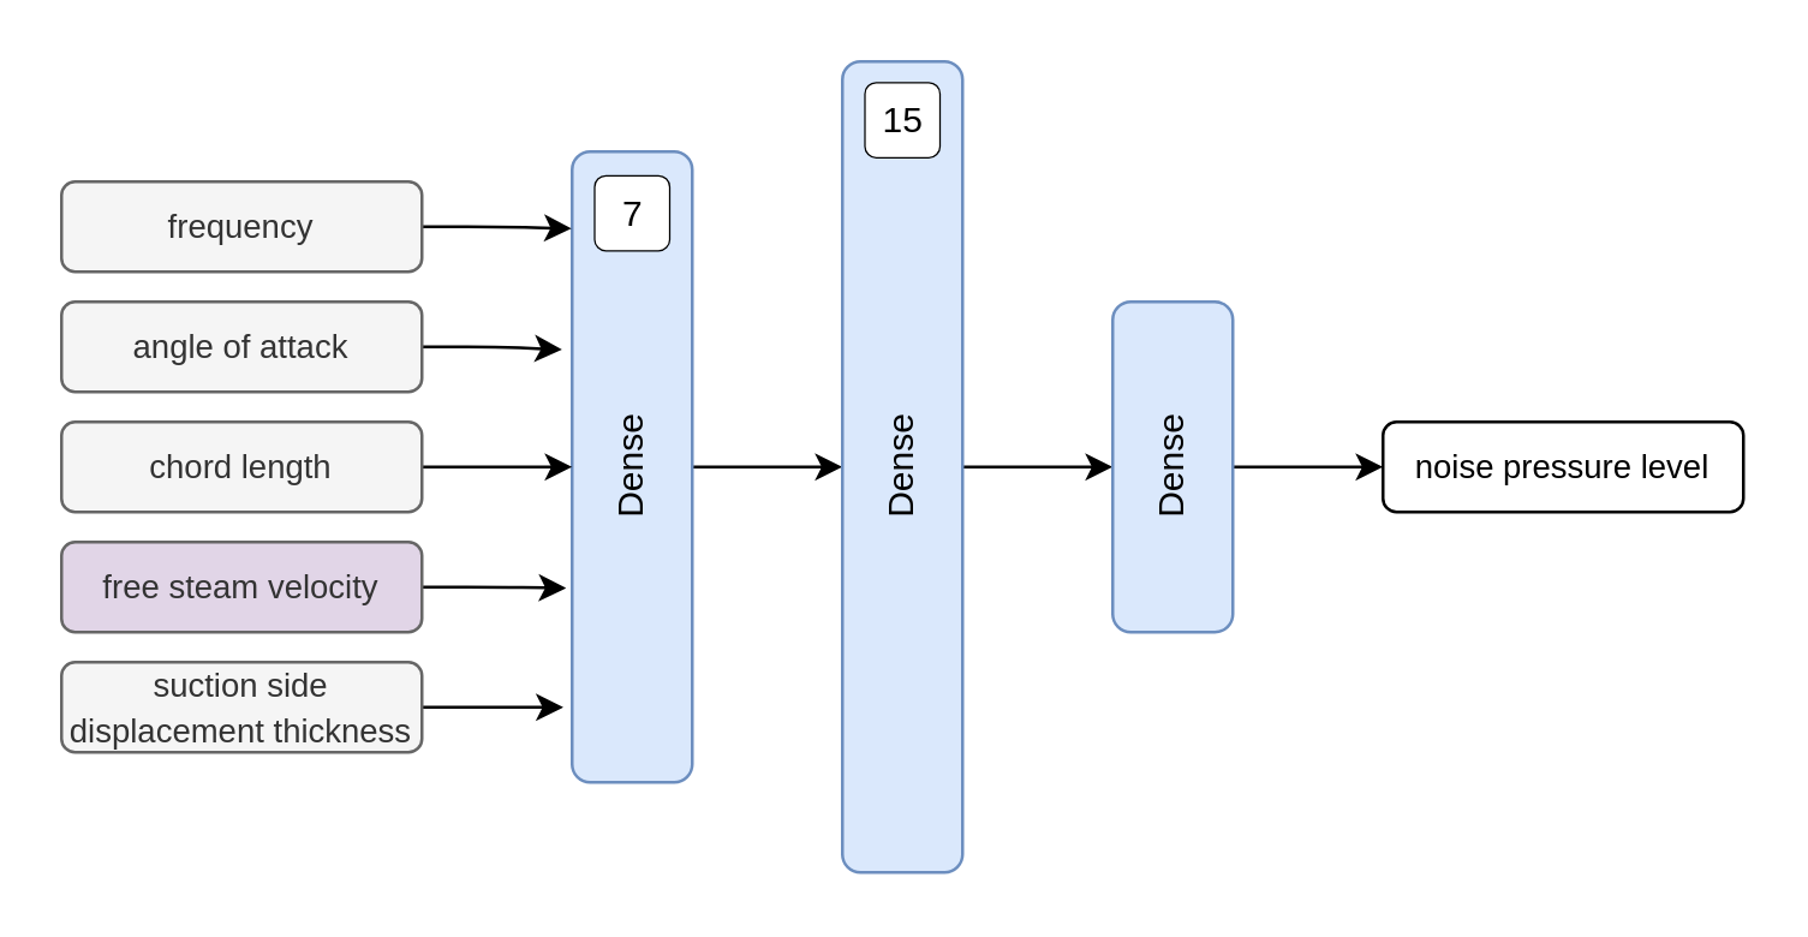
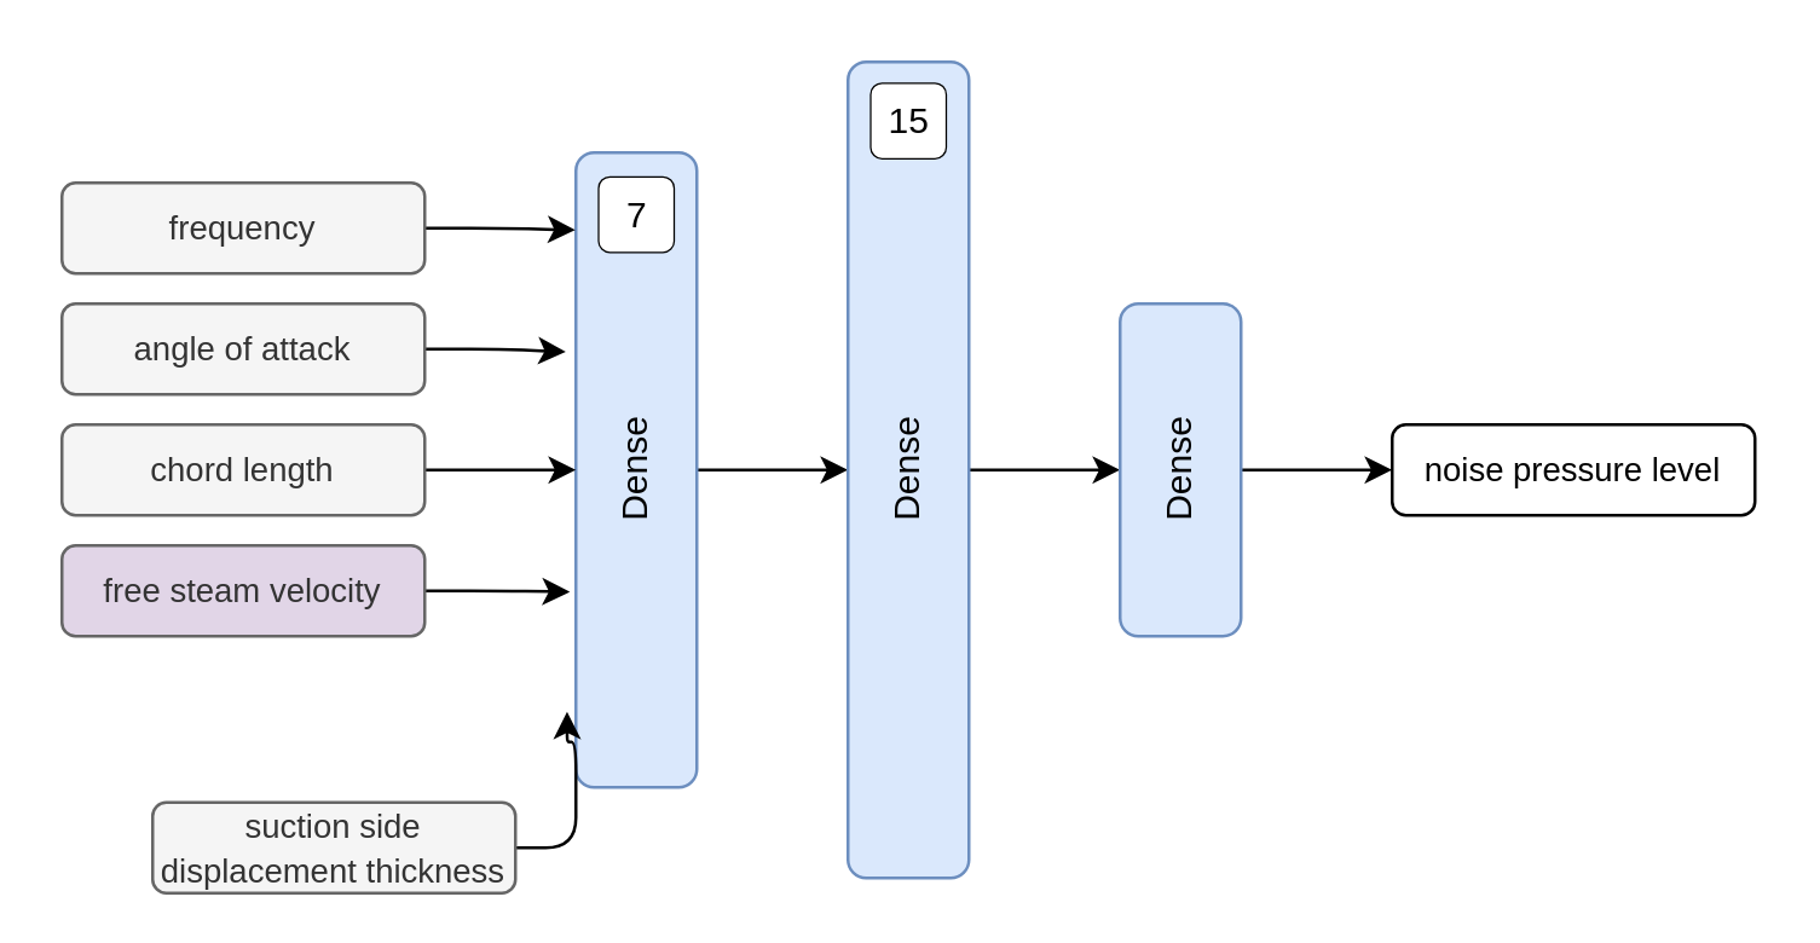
- <mxCell id="14" value="&lt;font style=&quot;font-size: 11px;&quot;&gt;suction side displacement thickness&lt;/font&gt;" style="rounded=1;whiteSpace=wrap;html=1;fillColor=#f5f5f5;fontColor=#333333;strokeColor=#666666;" vertex="1" parent="1"><mxGeometry x="20" y="220" width="120" height="30" as="geometry" /></mxCell>
+ <mxCell id="14" value="&lt;font style=&quot;font-size: 11px;&quot;&gt;suction side displacement thickness&lt;/font&gt;" style="rounded=1;whiteSpace=wrap;html=1;fillColor=#f5f5f5;fontColor=#333333;strokeColor=#666666;" vertex="1" parent="1"><mxGeometry x="50" y="265" width="120" height="30" as="geometry" /></mxCell>
